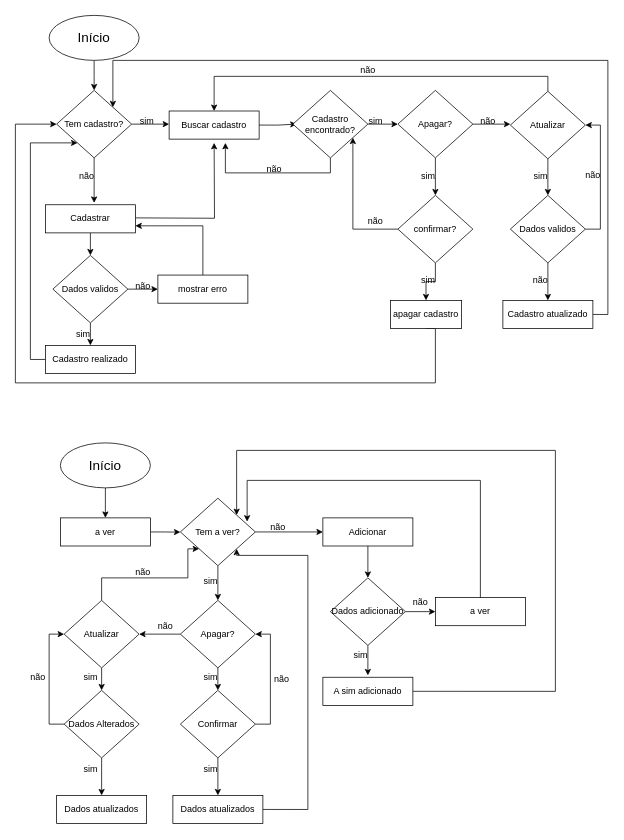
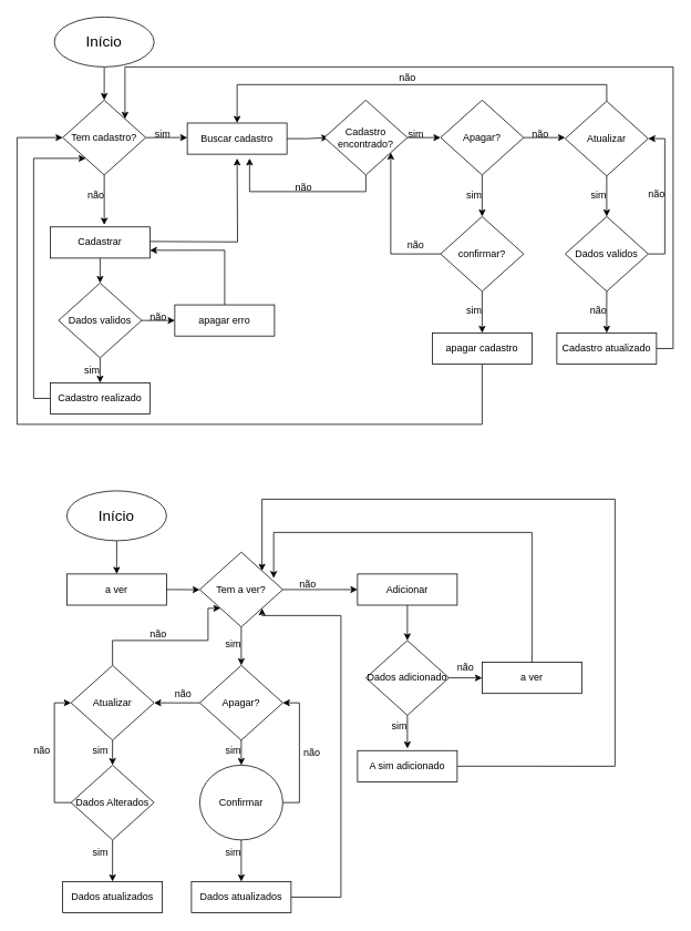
- <mxCell id="47" value="mostrar erro" style="rounded=0;whiteSpace=wrap;html=1;" vertex="1" parent="1"><mxGeometry x="210" y="366.25" width="120" height="37.5" as="geometry" /></mxCell>
+ <mxCell id="47" value="apagar erro" style="rounded=0;whiteSpace=wrap;html=1;" vertex="1" parent="1"><mxGeometry x="210" y="366.25" width="120" height="37.5" as="geometry" /></mxCell>
- <mxCell id="27" value="apagar cadastro" style="rounded=0;whiteSpace=wrap;html=1;" vertex="1" parent="1"><mxGeometry x="520" y="400" width="95" height="37.5" as="geometry" /></mxCell>
+ <mxCell id="27" value="apagar cadastro" style="rounded=0;whiteSpace=wrap;html=1;" vertex="1" parent="1"><mxGeometry x="520" y="400" width="120" height="37.5" as="geometry" /></mxCell>
- <mxCell id="68" value="Confirmar" style="rhombus;whiteSpace=wrap;html=1;" vertex="1" parent="1"><mxGeometry x="240" y="920" width="100" height="90" as="geometry" /></mxCell>
+ <mxCell id="68" value="Confirmar" style="ellipse;whiteSpace=wrap;html=1;" vertex="1" parent="1"><mxGeometry x="240" y="920" width="100" height="90" as="geometry" /></mxCell>
